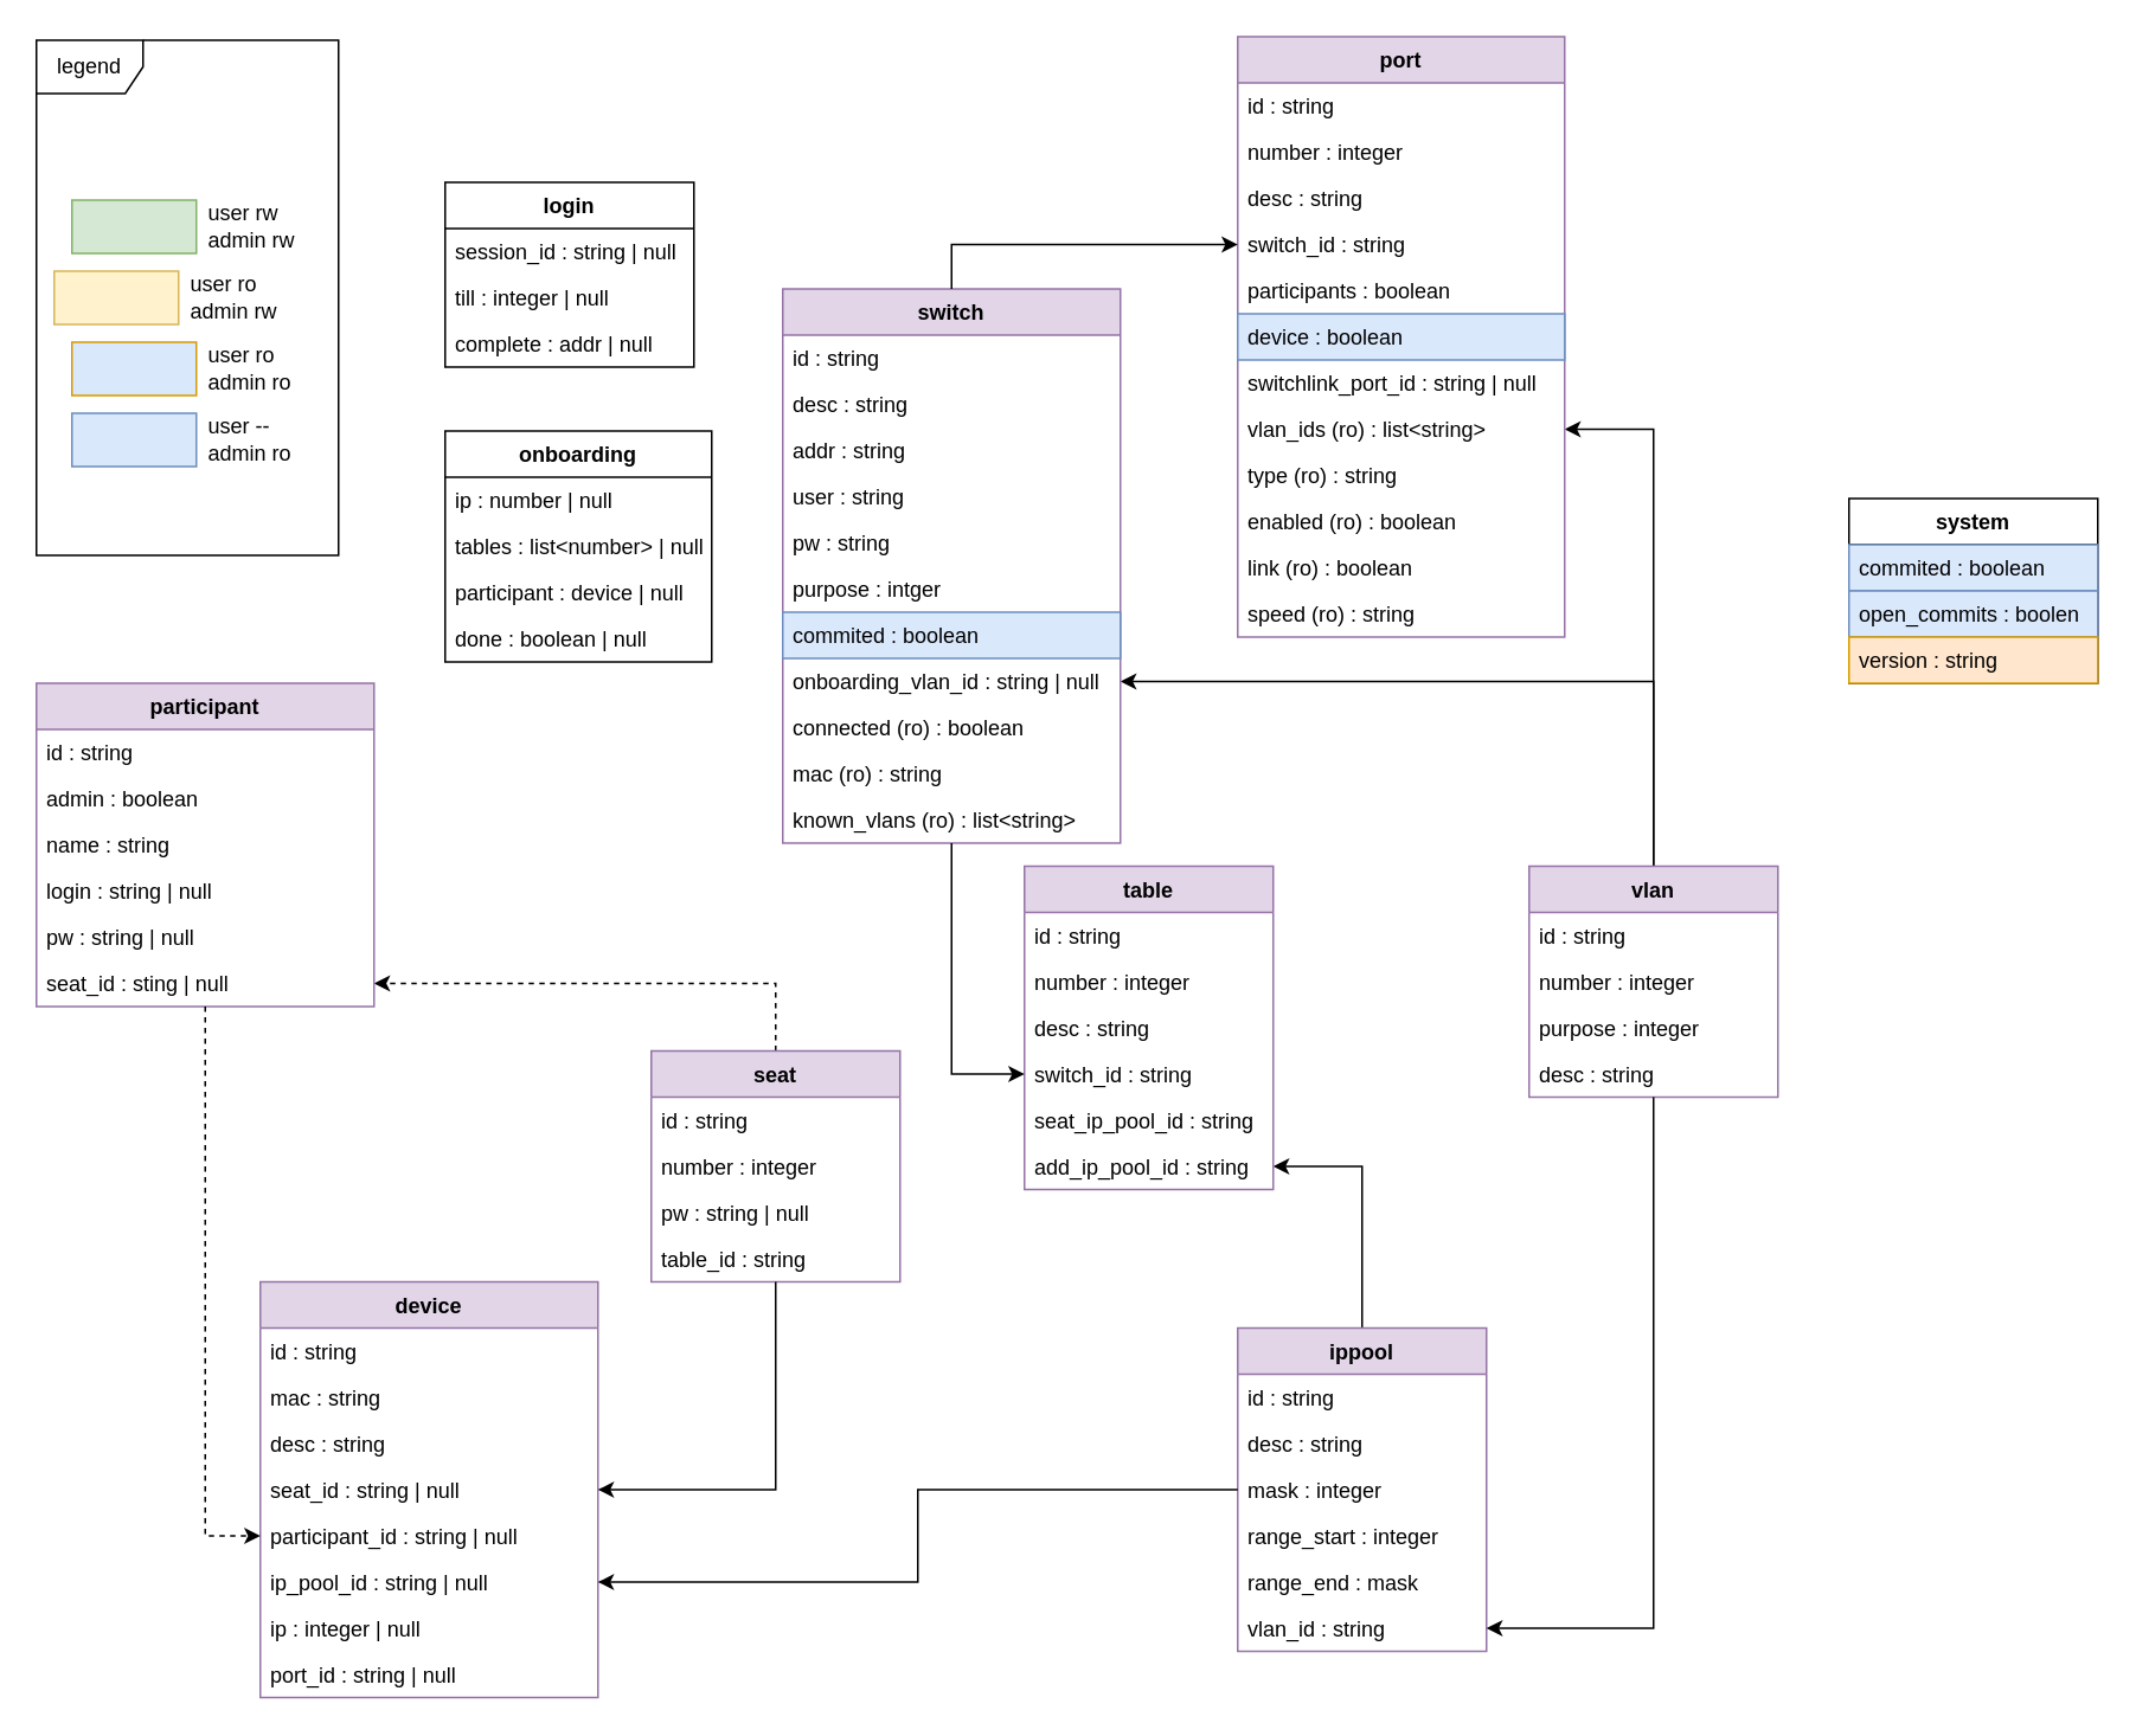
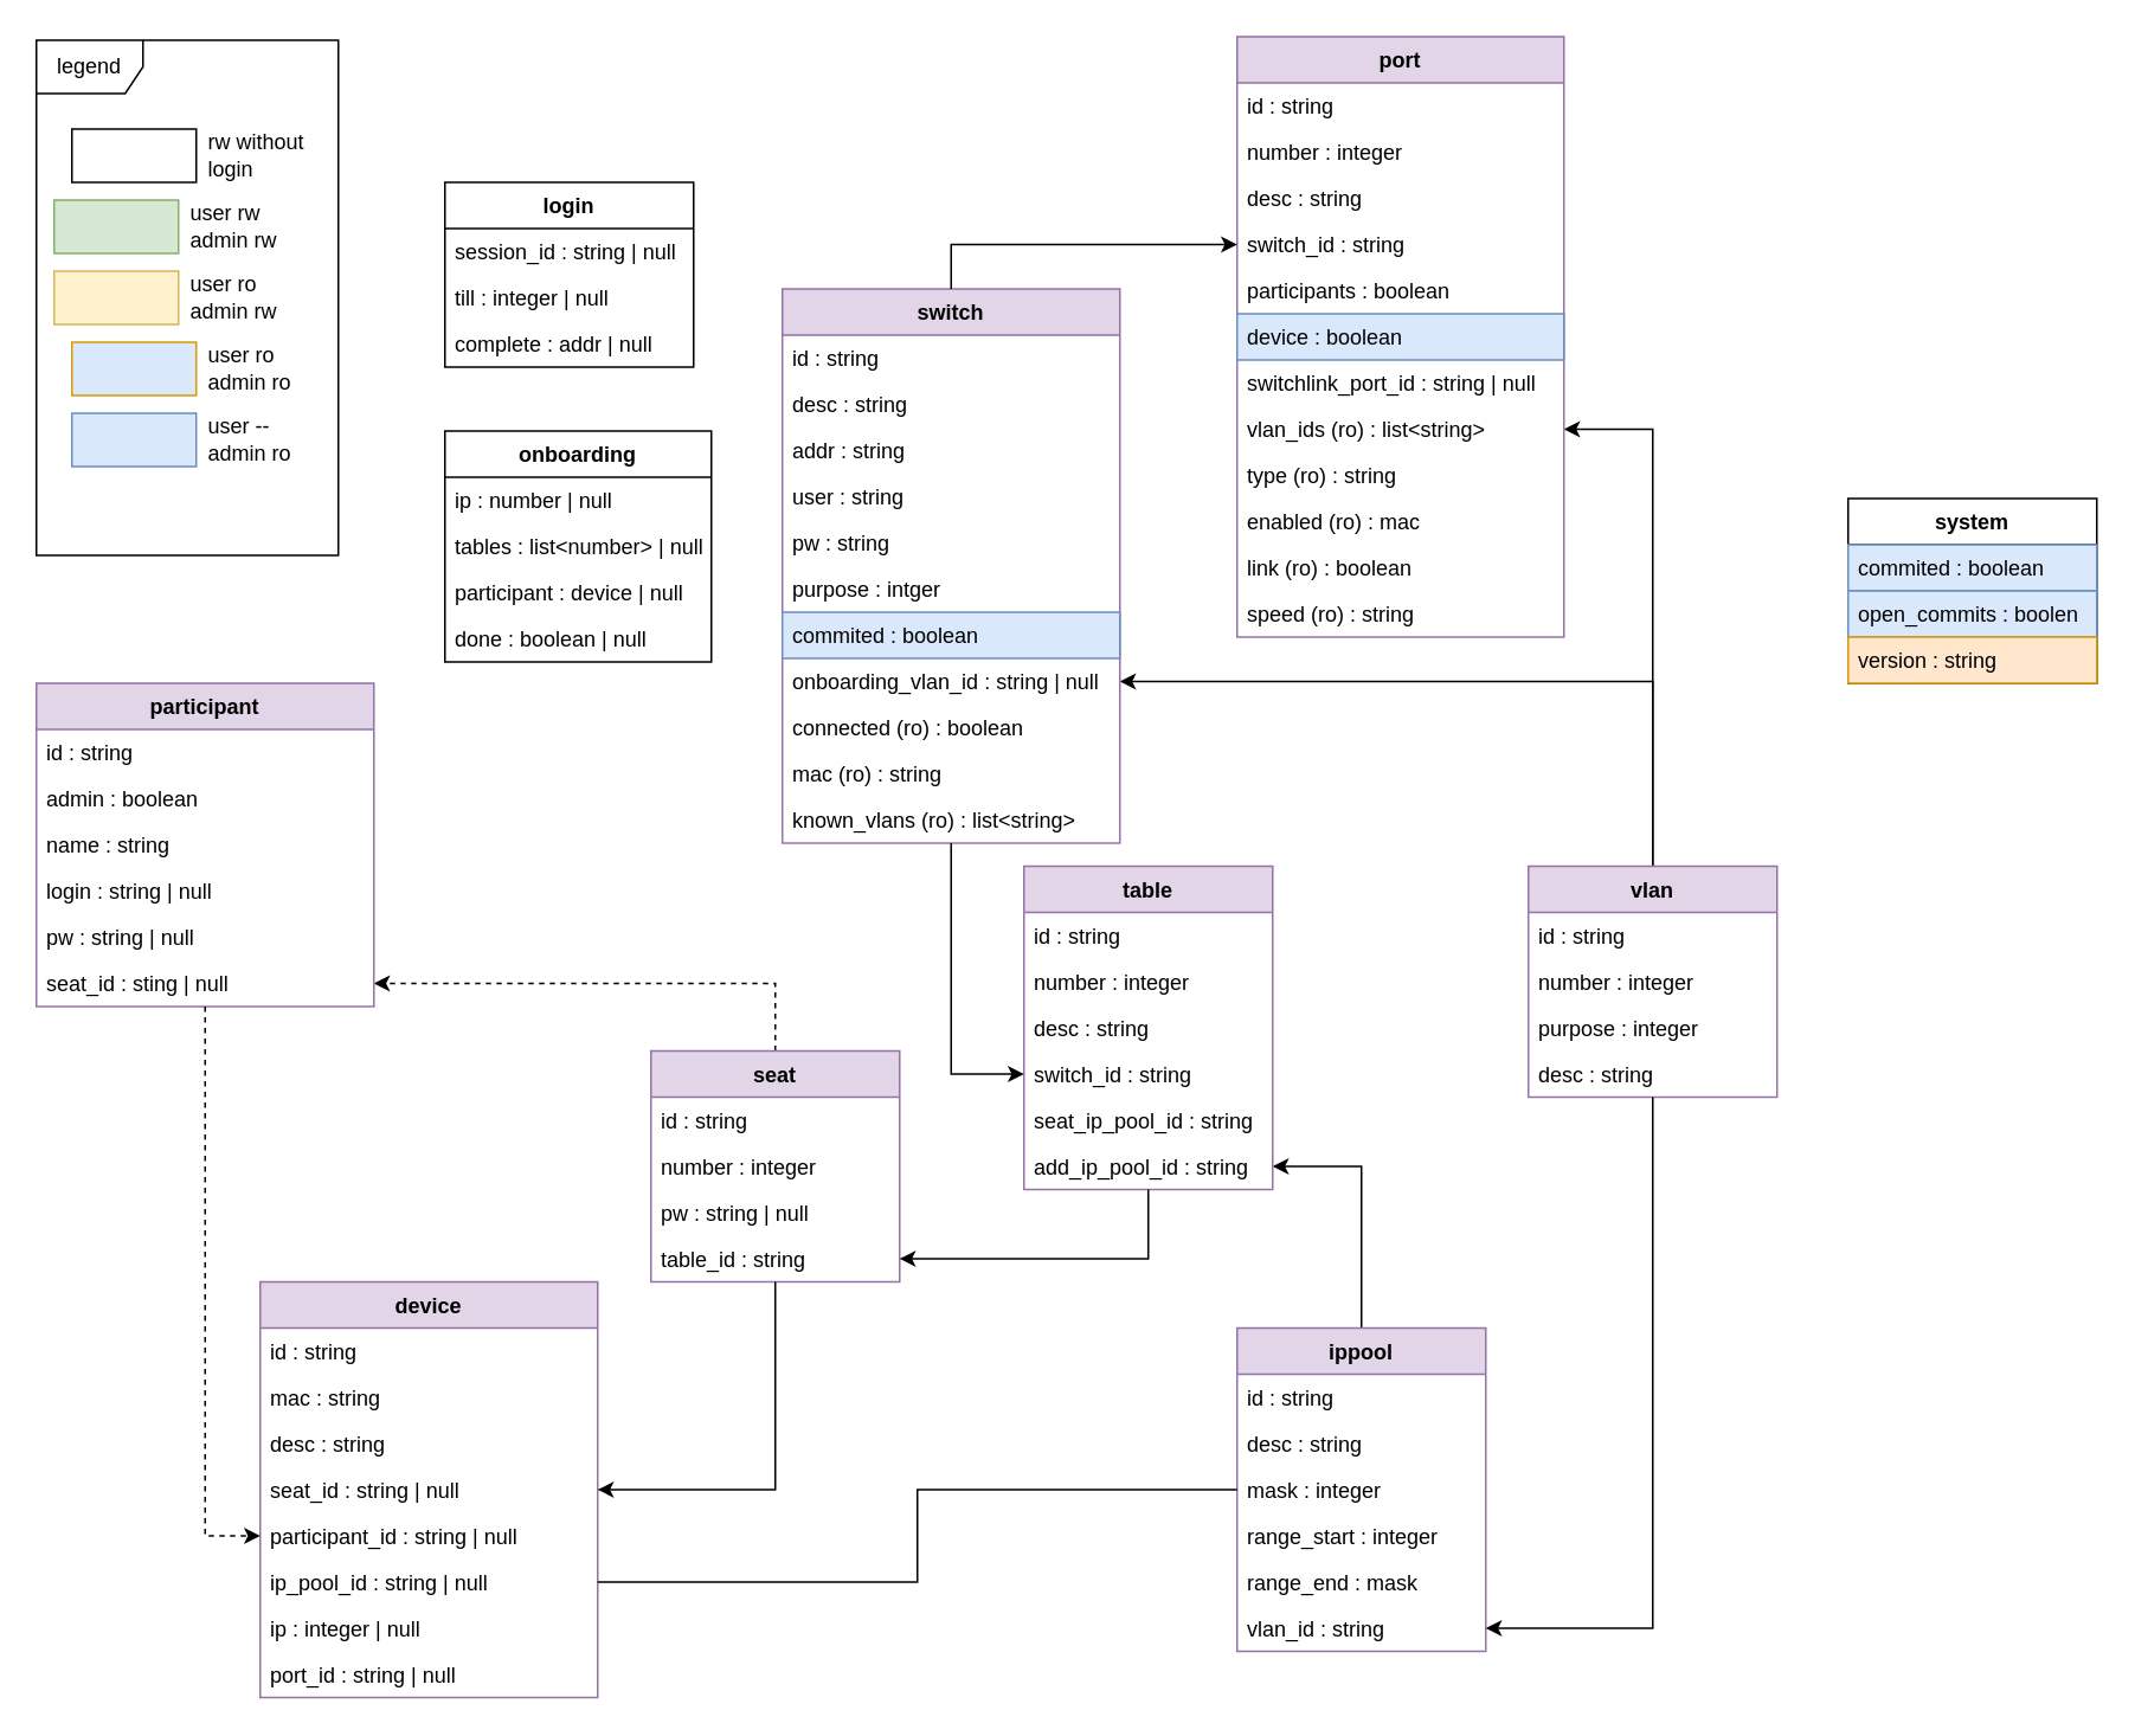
+ <mxCell id="96" value="rw without login" style="rounded=0;whiteSpace=wrap;html=1;labelPosition=right;verticalLabelPosition=middle;align=left;verticalAlign=middle;spacing=7;" parent="91" vertex="1"><mxGeometry x="20" y="50" width="70" height="30" as="geometry" /></mxCell>
- <mxCell id="93" value="user rw&lt;br&gt;admin rw" style="rounded=0;whiteSpace=wrap;html=1;fillColor=#d5e8d4;strokeColor=#82b366;labelPosition=right;verticalLabelPosition=middle;align=left;verticalAlign=middle;spacing=7;" parent="91" vertex="1"><mxGeometry x="20" y="90" width="70" height="30" as="geometry" /></mxCell>
+ <mxCell id="93" value="user rw&lt;br&gt;admin rw" style="rounded=0;whiteSpace=wrap;html=1;fillColor=#d5e8d4;strokeColor=#82b366;labelPosition=right;verticalLabelPosition=middle;align=left;verticalAlign=middle;spacing=7;" parent="91" vertex="1"><mxGeometry x="10" y="90" width="70" height="30" as="geometry" /></mxCell>
- <mxCell id="78" value="enabled (ro) : boolean" style="text;strokeColor=none;fillColor=none;align=left;verticalAlign=top;spacingLeft=4;spacingRight=4;overflow=hidden;rotatable=0;points=[[0,0.5],[1,0.5]];portConstraint=eastwest;" parent="68" vertex="1"><mxGeometry y="260" width="184" height="26" as="geometry" /></mxCell>
+ <mxCell id="78" value="enabled (ro) : mac" style="text;strokeColor=none;fillColor=none;align=left;verticalAlign=top;spacingLeft=4;spacingRight=4;overflow=hidden;rotatable=0;points=[[0,0.5],[1,0.5]];portConstraint=eastwest;" parent="68" vertex="1"><mxGeometry y="260" width="184" height="26" as="geometry" /></mxCell>
+ <mxCell id="48" style="edgeStyle=orthogonalEdgeStyle;rounded=0;orthogonalLoop=1;jettySize=auto;html=1;" parent="1" source="22" target="47" edge="1"><mxGeometry relative="1" as="geometry" /></mxCell>
- <mxCell id="67" style="edgeStyle=orthogonalEdgeStyle;rounded=0;orthogonalLoop=1;jettySize=auto;html=1;" parent="1" source="14" target="62" edge="1"><mxGeometry relative="1" as="geometry" /></mxCell>
+ <mxCell id="67" style="edgeStyle=orthogonalEdgeStyle;rounded=0;orthogonalLoop=1;jettySize=auto;html=1;endArrow=none;" parent="1" source="14" target="62" edge="1"><mxGeometry relative="1" as="geometry" /></mxCell>
